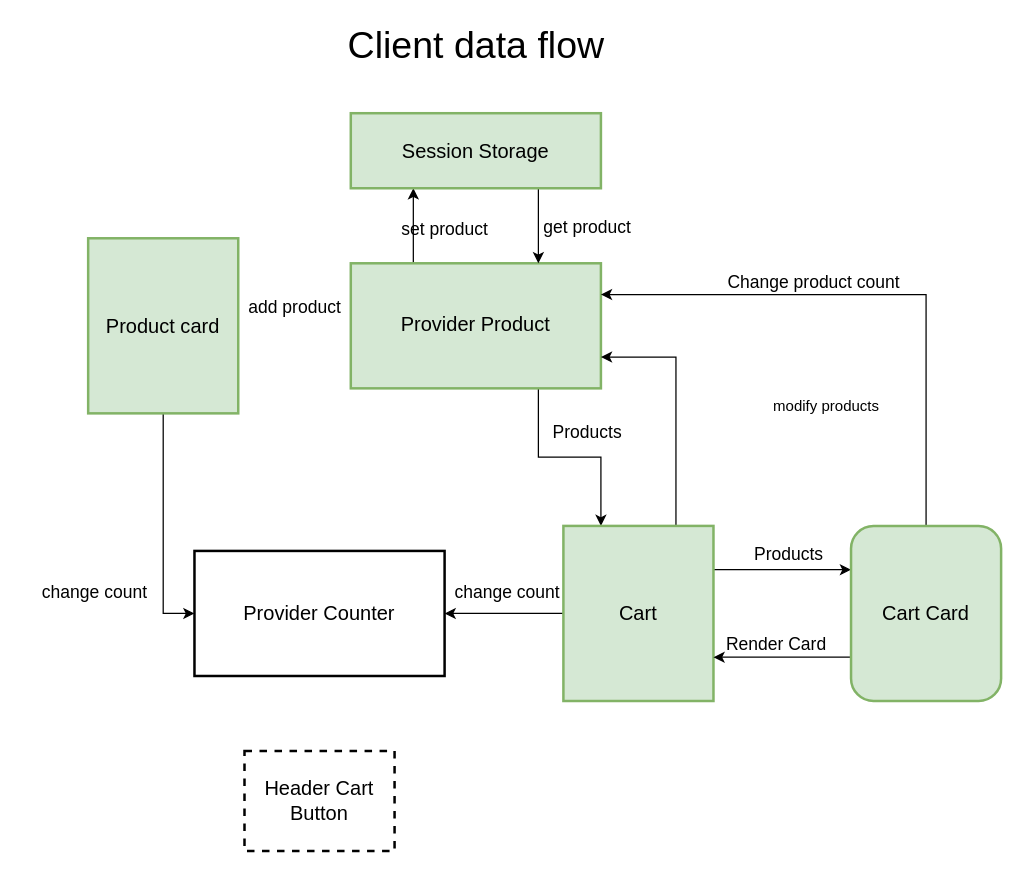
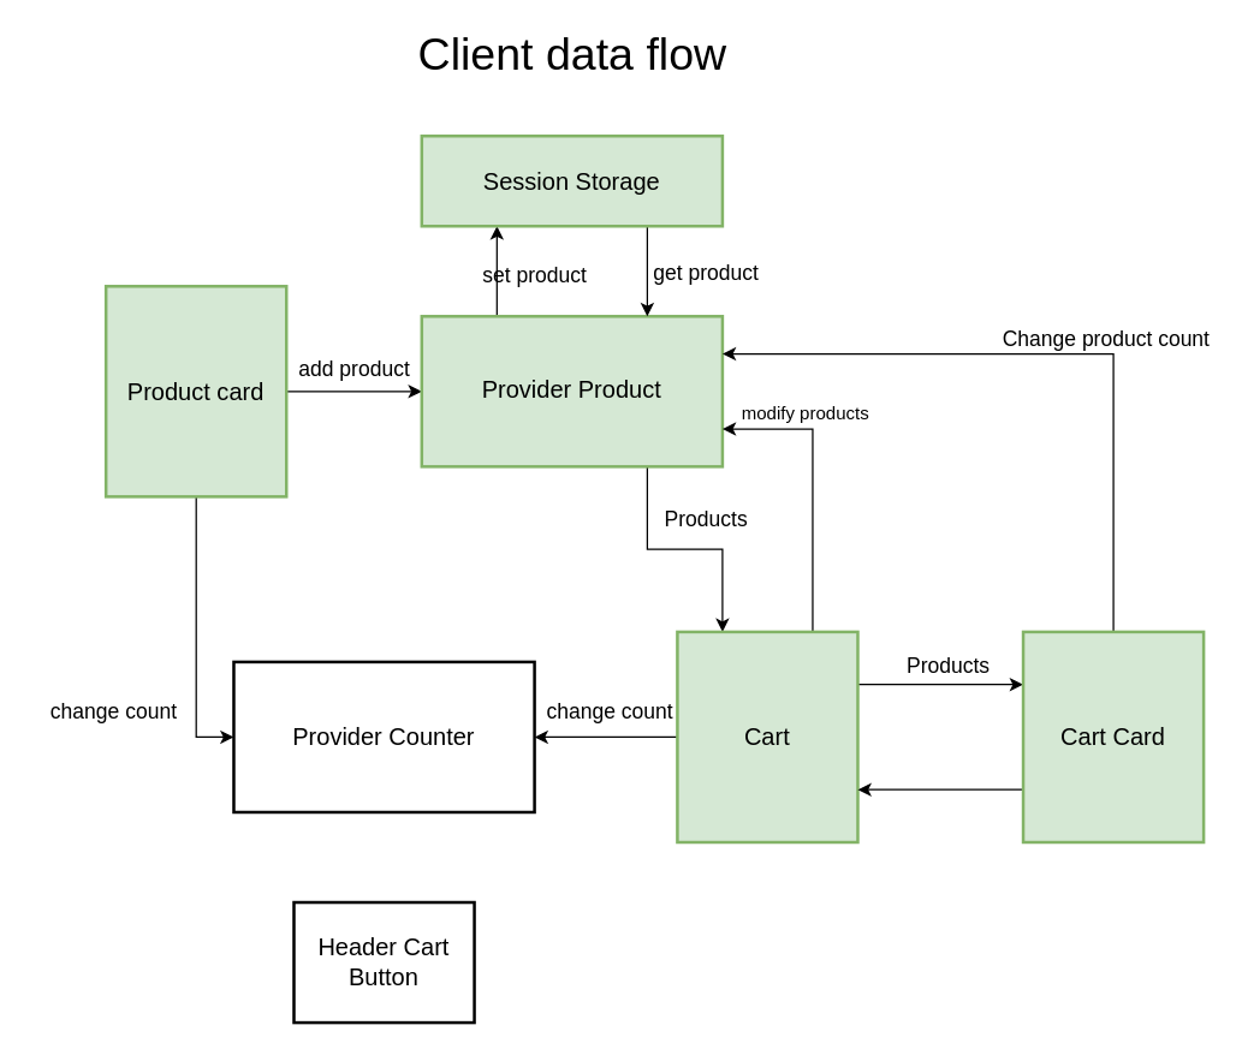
- <mxCell id="27" value="&lt;font style=&quot;font-size: 14px;&quot;&gt;Change product count&lt;/font&gt;" style="text;html=1;align=center;verticalAlign=middle;resizable=0;points=[];autosize=1;strokeColor=none;fillColor=none;" vertex="1" parent="1"><mxGeometry x="570" y="210" width="160" height="30" as="geometry" /></mxCell>
+ <mxCell id="27" value="&lt;font style=&quot;font-size: 14px;&quot;&gt;Change product count&lt;/font&gt;" style="text;html=1;align=center;verticalAlign=middle;resizable=0;points=[];autosize=1;strokeColor=none;fillColor=none;" vertex="1" parent="1"><mxGeometry x="655" y="210" width="160" height="30" as="geometry" /></mxCell>
+ <mxCell id="3" value="" style="edgeStyle=orthogonalEdgeStyle;rounded=0;orthogonalLoop=1;jettySize=auto;html=1;" edge="1" parent="1" source="5" target="8"><mxGeometry relative="1" as="geometry" /></mxCell>
- <mxCell id="29" value="modify products" style="text;html=1;align=center;verticalAlign=middle;resizable=0;points=[];autosize=1;strokeColor=none;fillColor=none;" vertex="1" parent="1"><mxGeometry x="605" y="310" width="110" height="30" as="geometry" /></mxCell>
+ <mxCell id="29" value="modify products" style="text;html=1;align=center;verticalAlign=middle;resizable=0;points=[];autosize=1;strokeColor=none;fillColor=none;" vertex="1" parent="1"><mxGeometry x="480" y="260" width="110" height="30" as="geometry" /></mxCell>
- <mxCell id="19" value="&lt;font style=&quot;font-size: 16px;&quot;&gt;Cart Card&lt;/font&gt;" style="whiteSpace=wrap;html=1;strokeWidth=2;fillColor=#d5e8d4;strokeColor=#82b366;rounded=1;" vertex="1" parent="1"><mxGeometry x="680" y="420" width="120" height="140" as="geometry" /></mxCell>
+ <mxCell id="19" value="&lt;font style=&quot;font-size: 16px;&quot;&gt;Cart Card&lt;/font&gt;" style="rounded=0;whiteSpace=wrap;html=1;strokeWidth=2;fillColor=#d5e8d4;strokeColor=#82b366;" vertex="1" parent="1"><mxGeometry x="680" y="420" width="120" height="140" as="geometry" /></mxCell>
- <mxCell id="25" value="&lt;font style=&quot;font-size: 14px;&quot;&gt;Render Card&lt;/font&gt;" style="text;html=1;align=center;verticalAlign=middle;resizable=0;points=[];autosize=1;strokeColor=none;fillColor=none;" vertex="1" parent="1"><mxGeometry x="570" y="500" width="100" height="30" as="geometry" /></mxCell>
- <mxCell id="21" value="&lt;font style=&quot;font-size: 16px;&quot;&gt;Header Cart Button&lt;/font&gt;" style="rounded=0;whiteSpace=wrap;html=1;strokeWidth=2;dashed=1;" vertex="1" parent="1"><mxGeometry x="195" y="600" width="120" height="80" as="geometry" /></mxCell>
+ <mxCell id="21" value="&lt;font style=&quot;font-size: 16px;&quot;&gt;Header Cart Button&lt;/font&gt;" style="rounded=0;whiteSpace=wrap;html=1;strokeWidth=2;" vertex="1" parent="1"><mxGeometry x="195" y="600" width="120" height="80" as="geometry" /></mxCell>
